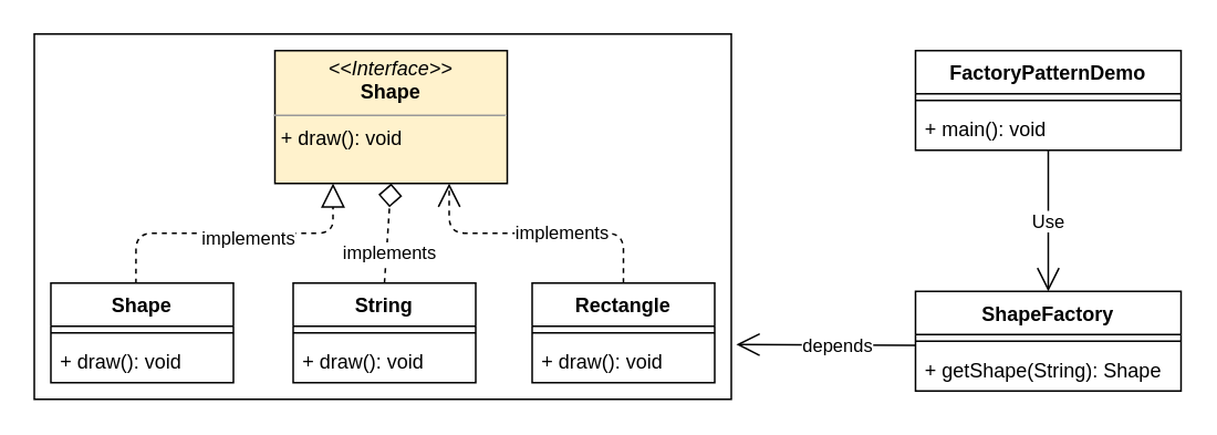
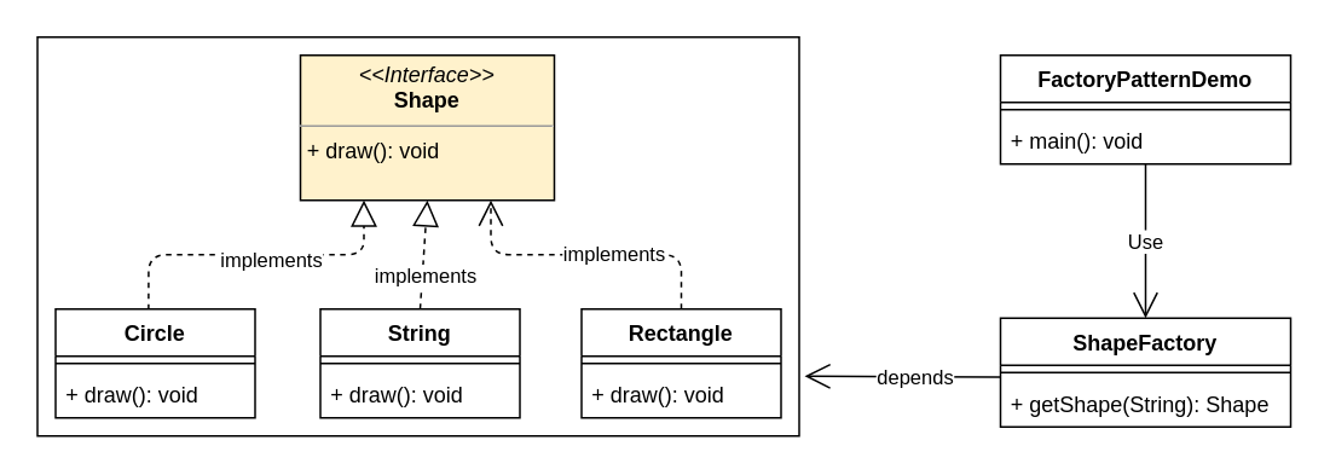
- <mxCell id="6" value="" style="endArrow=diamond;dashed=1;endFill=0;endSize=12;html=1;entryX=0.5;entryY=1;entryDx=0;entryDy=0;exitX=0.5;exitY=0;exitDx=0;exitDy=0;" edge="1" parent="1" source="13" target="3"><mxGeometry width="160" relative="1" as="geometry"><mxPoint x="235" y="160" as="sourcePoint" /><mxPoint x="590" y="190" as="targetPoint" /></mxGeometry></mxCell>
+ <mxCell id="6" value="" style="endArrow=block;dashed=1;endFill=0;endSize=12;html=1;entryX=0.5;entryY=1;entryDx=0;entryDy=0;exitX=0.5;exitY=0;exitDx=0;exitDy=0;" edge="1" parent="1" source="13" target="3"><mxGeometry width="160" relative="1" as="geometry"><mxPoint x="235" y="160" as="sourcePoint" /><mxPoint x="590" y="190" as="targetPoint" /></mxGeometry></mxCell>
- <mxCell id="10" value="Shape" style="swimlane;fontStyle=1;align=center;verticalAlign=top;childLayout=stackLayout;horizontal=1;startSize=26;horizontalStack=0;resizeParent=1;resizeParentMax=0;resizeLast=0;collapsible=1;marginBottom=0;" vertex="1" parent="1"><mxGeometry x="30" y="170" width="110" height="60" as="geometry" /></mxCell>
+ <mxCell id="10" value="Circle" style="swimlane;fontStyle=1;align=center;verticalAlign=top;childLayout=stackLayout;horizontal=1;startSize=26;horizontalStack=0;resizeParent=1;resizeParentMax=0;resizeLast=0;collapsible=1;marginBottom=0;" vertex="1" parent="1"><mxGeometry x="30" y="170" width="110" height="60" as="geometry" /></mxCell>
